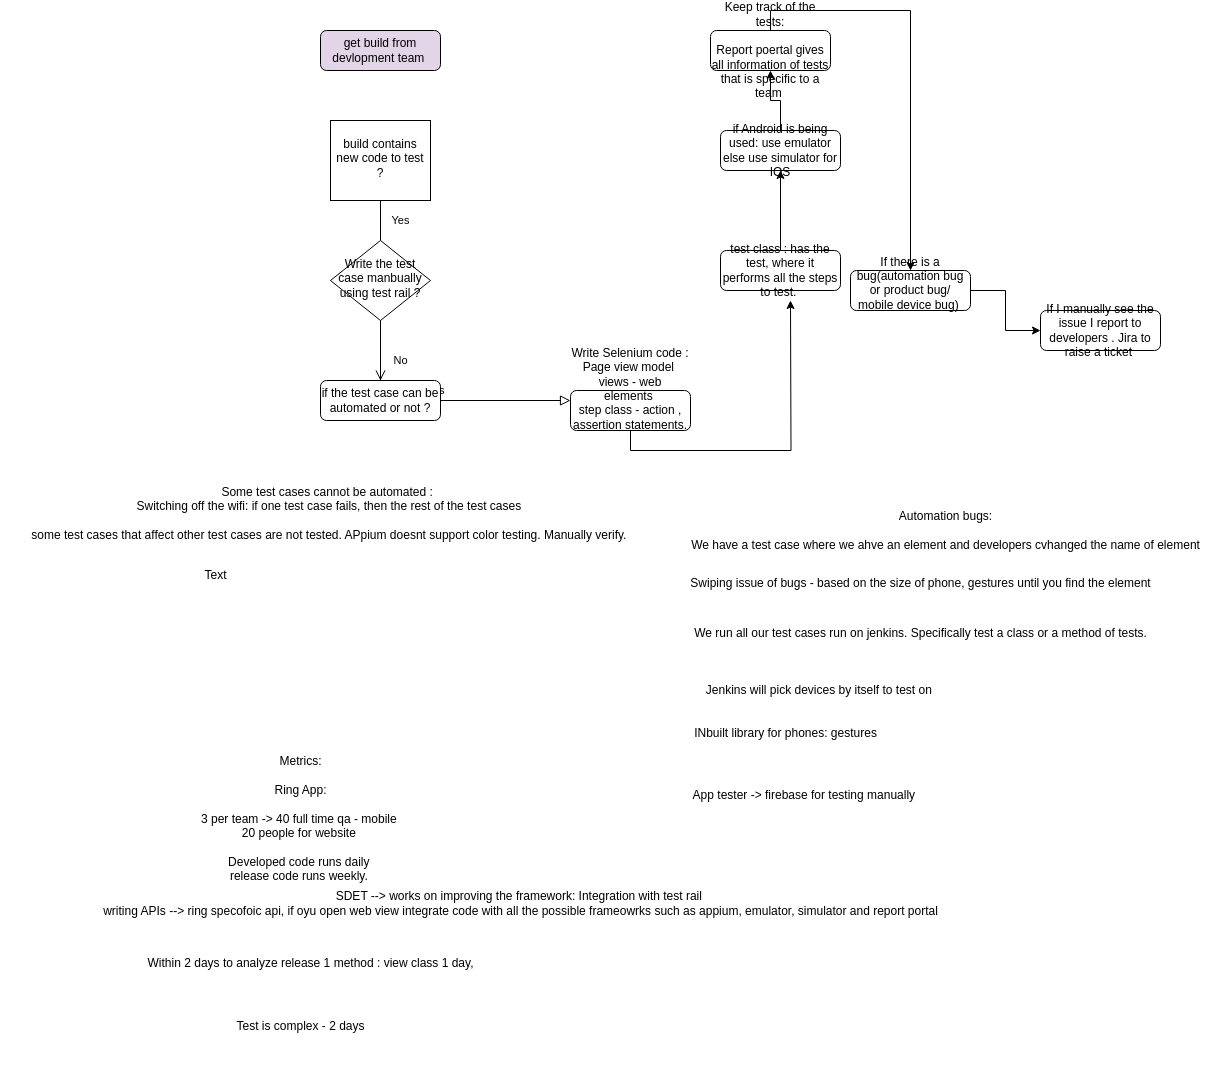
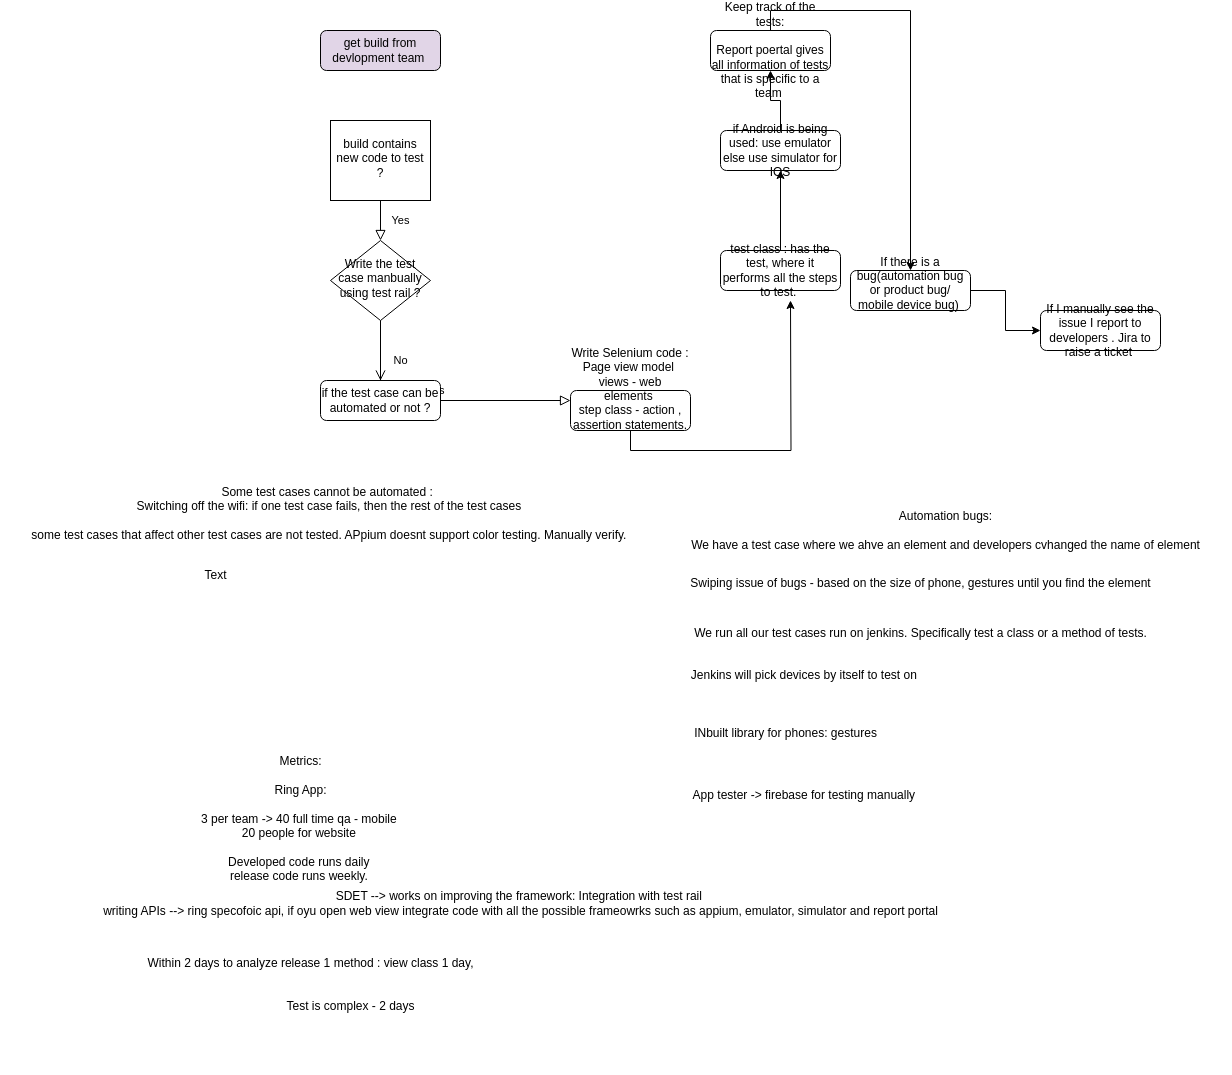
- <mxCell id="3" value="Yes" style="rounded=0;html=1;jettySize=auto;orthogonalLoop=1;fontSize=11;endArrow=none;endFill=0;endSize=8;strokeWidth=1;shadow=0;labelBackgroundColor=none;edgeStyle=orthogonalEdgeStyle;" parent="1" source="4" target="7" edge="1"><mxGeometry y="20" relative="1" as="geometry"><mxPoint as="offset" /></mxGeometry></mxCell>
+ <mxCell id="3" value="Yes" style="rounded=0;html=1;jettySize=auto;orthogonalLoop=1;fontSize=11;endArrow=block;endFill=0;endSize=8;strokeWidth=1;shadow=0;labelBackgroundColor=none;edgeStyle=orthogonalEdgeStyle;" parent="1" source="4" target="7" edge="1"><mxGeometry y="20" relative="1" as="geometry"><mxPoint as="offset" /></mxGeometry></mxCell>
- <mxCell id="24" value="Jenkins will pick devices by itself to test on&amp;nbsp;" style="text;html=1;align=center;verticalAlign=middle;resizable=0;points=[];autosize=1;strokeColor=none;fillColor=none;" vertex="1" parent="1"><mxGeometry x="695" y="665" width="250" height="30" as="geometry" /></mxCell>
+ <mxCell id="24" value="Jenkins will pick devices by itself to test on&amp;nbsp;" style="text;html=1;align=center;verticalAlign=middle;resizable=0;points=[];autosize=1;strokeColor=none;fillColor=none;" vertex="1" parent="1"><mxGeometry x="680" y="650" width="250" height="30" as="geometry" /></mxCell>
- <mxCell id="31" value="Test is complex - 2 days&lt;div&gt;&lt;br&gt;&lt;/div&gt;" style="text;html=1;align=center;verticalAlign=middle;resizable=0;points=[];autosize=1;strokeColor=none;fillColor=none;" vertex="1" parent="1"><mxGeometry x="225" y="1003" width="150" height="40" as="geometry" /></mxCell>
+ <mxCell id="31" value="Test is complex - 2 days&lt;div&gt;&lt;br&gt;&lt;/div&gt;" style="text;html=1;align=center;verticalAlign=middle;resizable=0;points=[];autosize=1;strokeColor=none;fillColor=none;" vertex="1" parent="1"><mxGeometry x="275" y="983" width="150" height="40" as="geometry" /></mxCell>
